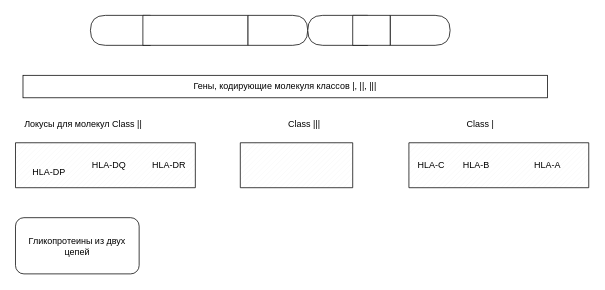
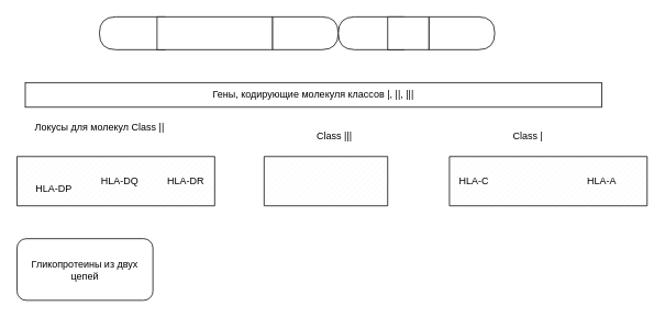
- <mxCell id="13" value="Локусы для молекул Class ||" style="text;html=1;align=center;verticalAlign=middle;resizable=0;points=[];autosize=1;strokeColor=none;fillColor=none;" vertex="1" parent="1"><mxGeometry x="20" y="150" width="180" height="30" as="geometry" /></mxCell>
+ <mxCell id="13" value="Локусы для молекул Class ||" style="text;html=1;align=center;verticalAlign=middle;resizable=0;points=[];autosize=1;strokeColor=none;fillColor=none;" vertex="1" parent="1"><mxGeometry x="30" y="140" width="180" height="30" as="geometry" /></mxCell>
- <mxCell id="18" value="HLA-B" style="text;html=1;align=center;verticalAlign=middle;whiteSpace=wrap;rounded=0;" vertex="1" parent="1"><mxGeometry x="605" y="205" width="60" height="30" as="geometry" /></mxCell>
